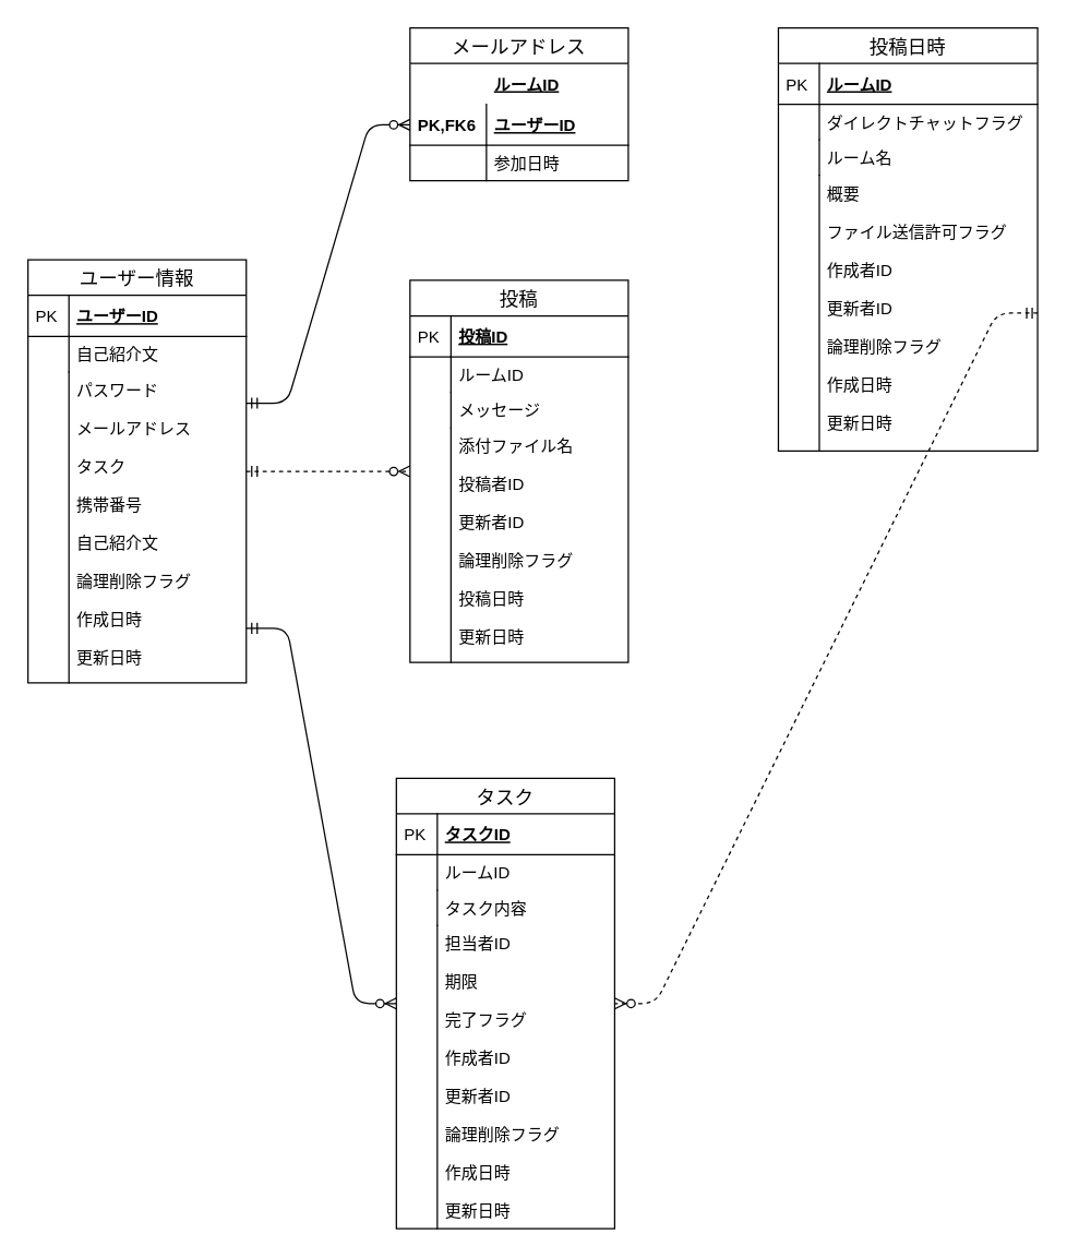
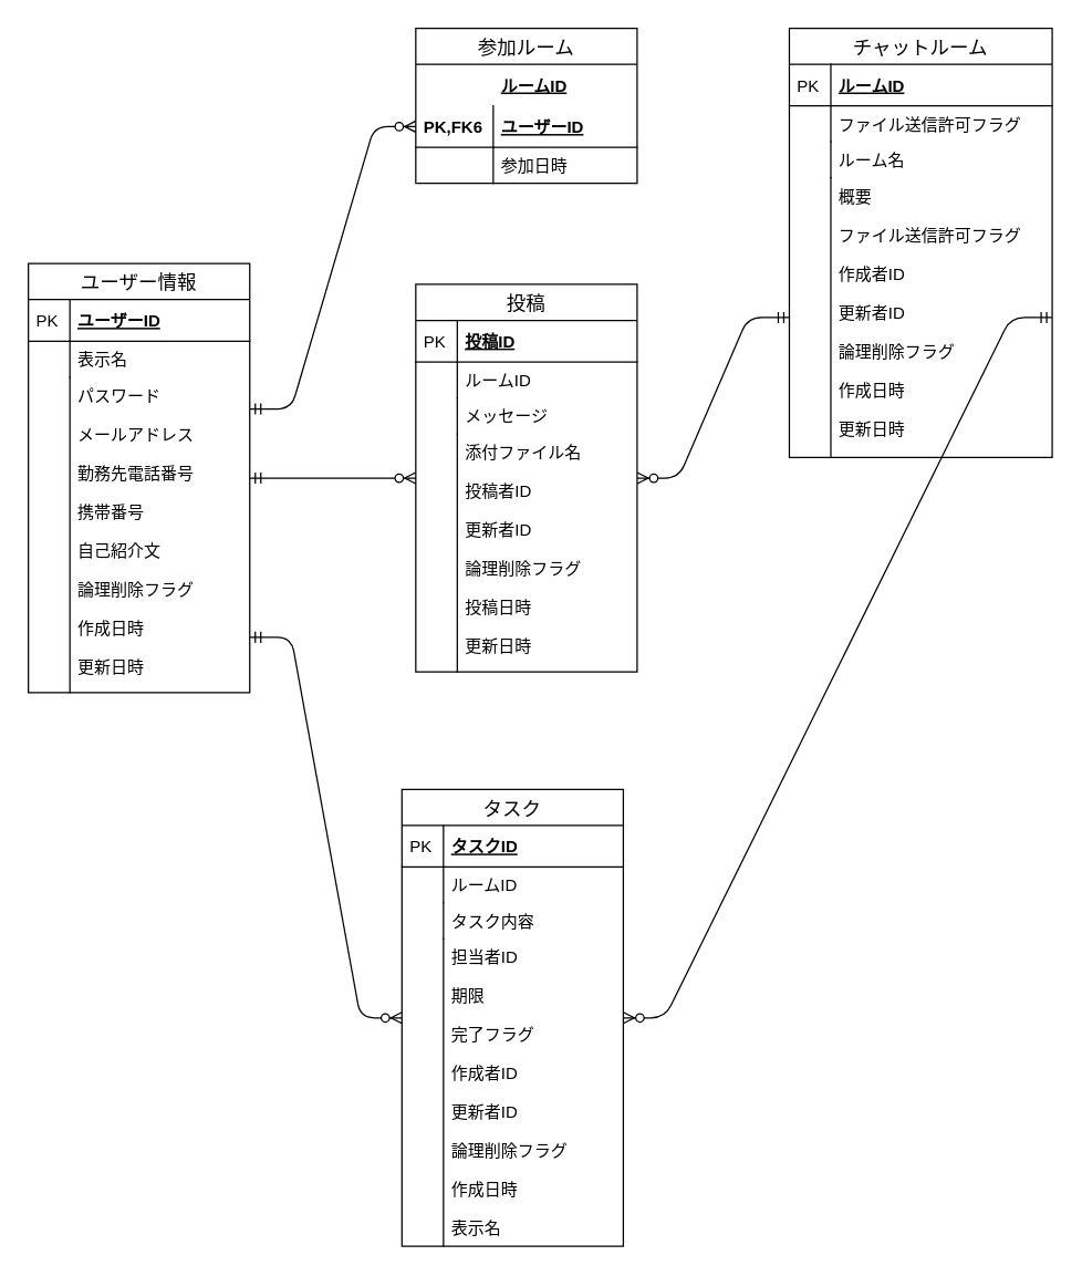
- <mxCell id="22" value="メールアドレス" style="swimlane;fontStyle=0;childLayout=stackLayout;horizontal=1;startSize=26;horizontalStack=0;resizeParent=1;resizeParentMax=0;resizeLast=0;collapsible=1;marginBottom=0;align=center;fontSize=14;" vertex="1" parent="1"><mxGeometry x="300" y="20" width="160" height="112" as="geometry" /></mxCell>
+ <mxCell id="22" value="参加ルーム" style="swimlane;fontStyle=0;childLayout=stackLayout;horizontal=1;startSize=26;horizontalStack=0;resizeParent=1;resizeParentMax=0;resizeLast=0;collapsible=1;marginBottom=0;align=center;fontSize=14;" vertex="1" parent="1"><mxGeometry x="300" y="20" width="160" height="112" as="geometry" /></mxCell>
- <mxCell id="13" value="投稿日時" style="swimlane;fontStyle=0;childLayout=stackLayout;horizontal=1;startSize=26;horizontalStack=0;resizeParent=1;resizeParentMax=0;resizeLast=0;collapsible=1;marginBottom=0;align=center;fontSize=14;" vertex="1" parent="1"><mxGeometry x="570" y="20" width="190" height="310" as="geometry" /></mxCell>
+ <mxCell id="13" value="チャットルーム" style="swimlane;fontStyle=0;childLayout=stackLayout;horizontal=1;startSize=26;horizontalStack=0;resizeParent=1;resizeParentMax=0;resizeLast=0;collapsible=1;marginBottom=0;align=center;fontSize=14;" vertex="1" parent="1"><mxGeometry x="570" y="20" width="190" height="310" as="geometry" /></mxCell>
- <mxCell id="16" value="ダイレクトチャットフラグ" style="shape=partialRectangle;top=0;left=0;right=0;bottom=0;align=left;verticalAlign=top;fillColor=none;spacingLeft=34;spacingRight=4;overflow=hidden;rotatable=0;points=[[0,0.5],[1,0.5]];portConstraint=eastwest;dropTarget=0;fontSize=12;" vertex="1" parent="13"><mxGeometry y="56" width="190" height="26" as="geometry" /></mxCell>
+ <mxCell id="16" value="ファイル送信許可フラグ" style="shape=partialRectangle;top=0;left=0;right=0;bottom=0;align=left;verticalAlign=top;fillColor=none;spacingLeft=34;spacingRight=4;overflow=hidden;rotatable=0;points=[[0,0.5],[1,0.5]];portConstraint=eastwest;dropTarget=0;fontSize=12;" vertex="1" parent="13"><mxGeometry y="56" width="190" height="26" as="geometry" /></mxCell>
- <mxCell id="9" value="自己紹介文&#10;" style="shape=partialRectangle;top=0;left=0;right=0;bottom=0;align=left;verticalAlign=top;fillColor=none;spacingLeft=34;spacingRight=4;overflow=hidden;rotatable=0;points=[[0,0.5],[1,0.5]];portConstraint=eastwest;dropTarget=0;fontSize=12;" vertex="1" parent="6"><mxGeometry y="56" width="160" height="26" as="geometry" /></mxCell>
+ <mxCell id="9" value="表示名&#10;" style="shape=partialRectangle;top=0;left=0;right=0;bottom=0;align=left;verticalAlign=top;fillColor=none;spacingLeft=34;spacingRight=4;overflow=hidden;rotatable=0;points=[[0,0.5],[1,0.5]];portConstraint=eastwest;dropTarget=0;fontSize=12;" vertex="1" parent="6"><mxGeometry y="56" width="160" height="26" as="geometry" /></mxCell>
- <mxCell id="11" value="パスワード&#10;&#10;メールアドレス&#10;&#10;タスク&#10;&#10;携帯番号&#10;&#10;自己紹介文&#10;&#10;論理削除フラグ&#10;&#10;作成日時&#10;&#10;更新日時" style="shape=partialRectangle;top=0;left=0;right=0;bottom=0;align=left;verticalAlign=top;fillColor=none;spacingLeft=34;spacingRight=4;overflow=hidden;rotatable=0;points=[[0,0.5],[1,0.5]];portConstraint=eastwest;dropTarget=0;fontSize=12;" vertex="1" parent="6"><mxGeometry y="82" width="160" height="228" as="geometry" /></mxCell>
+ <mxCell id="11" value="パスワード&#10;&#10;メールアドレス&#10;&#10;勤務先電話番号&#10;&#10;携帯番号&#10;&#10;自己紹介文&#10;&#10;論理削除フラグ&#10;&#10;作成日時&#10;&#10;更新日時" style="shape=partialRectangle;top=0;left=0;right=0;bottom=0;align=left;verticalAlign=top;fillColor=none;spacingLeft=34;spacingRight=4;overflow=hidden;rotatable=0;points=[[0,0.5],[1,0.5]];portConstraint=eastwest;dropTarget=0;fontSize=12;" vertex="1" parent="6"><mxGeometry y="82" width="160" height="228" as="geometry" /></mxCell>
+ <mxCell id="5" value="" style="edgeStyle=entityRelationEdgeStyle;fontSize=12;html=1;endArrow=ERzeroToMany;startArrow=ERmandOne;" edge="1" parent="1" source="20" target="40"><mxGeometry width="100" height="100" relative="1" as="geometry"><mxPoint x="390" y="480" as="sourcePoint" /><mxPoint x="490" y="380" as="targetPoint" /></mxGeometry></mxCell>
- <mxCell id="39" value="" style="edgeStyle=entityRelationEdgeStyle;fontSize=12;html=1;endArrow=ERzeroToMany;startArrow=ERmandOne;dashed=1;" edge="1" parent="1" source="6" target="40"><mxGeometry width="100" height="100" relative="1" as="geometry"><mxPoint x="180" y="390" as="sourcePoint" /><mxPoint x="280" y="290" as="targetPoint" /></mxGeometry></mxCell>
+ <mxCell id="39" value="" style="edgeStyle=entityRelationEdgeStyle;fontSize=12;html=1;endArrow=ERzeroToMany;startArrow=ERmandOne;" edge="1" parent="1" source="6" target="40"><mxGeometry width="100" height="100" relative="1" as="geometry"><mxPoint x="180" y="390" as="sourcePoint" /><mxPoint x="280" y="290" as="targetPoint" /></mxGeometry></mxCell>
- <mxCell id="3" value="" style="edgeStyle=entityRelationEdgeStyle;fontSize=12;html=1;endArrow=ERzeroToMany;startArrow=ERmandOne;exitX=1;exitY=0.5;exitDx=0;exitDy=0;dashed=1;" edge="1" parent="1" source="20" target="28"><mxGeometry width="100" height="100" relative="1" as="geometry"><mxPoint x="550" y="440" as="sourcePoint" /><mxPoint x="520" y="330" as="targetPoint" /></mxGeometry></mxCell>
+ <mxCell id="3" value="" style="edgeStyle=entityRelationEdgeStyle;fontSize=12;html=1;endArrow=ERzeroToMany;startArrow=ERmandOne;exitX=1;exitY=0.5;exitDx=0;exitDy=0;" edge="1" parent="1" source="20" target="28"><mxGeometry width="100" height="100" relative="1" as="geometry"><mxPoint x="550" y="440" as="sourcePoint" /><mxPoint x="520" y="330" as="targetPoint" /></mxGeometry></mxCell>
- <mxCell id="35" value="担当者ID&#10;&#10;期限&#10;&#10;完了フラグ&#10;&#10;作成者ID&#10;&#10;更新者ID&#10;&#10;論理削除フラグ&#10;&#10;作成日時&#10;&#10;更新日時&#10;&#10;" style="shape=partialRectangle;top=0;left=0;right=0;bottom=0;align=left;verticalAlign=top;fillColor=none;spacingLeft=34;spacingRight=4;overflow=hidden;rotatable=0;points=[[0,0.5],[1,0.5]];portConstraint=eastwest;dropTarget=0;fontSize=12;" vertex="1" parent="28"><mxGeometry y="108" width="160" height="222" as="geometry" /></mxCell>
+ <mxCell id="35" value="担当者ID&#10;&#10;期限&#10;&#10;完了フラグ&#10;&#10;作成者ID&#10;&#10;更新者ID&#10;&#10;論理削除フラグ&#10;&#10;作成日時&#10;&#10;表示名&#10;&#10;" style="shape=partialRectangle;top=0;left=0;right=0;bottom=0;align=left;verticalAlign=top;fillColor=none;spacingLeft=34;spacingRight=4;overflow=hidden;rotatable=0;points=[[0,0.5],[1,0.5]];portConstraint=eastwest;dropTarget=0;fontSize=12;" vertex="1" parent="28"><mxGeometry y="108" width="160" height="222" as="geometry" /></mxCell>
